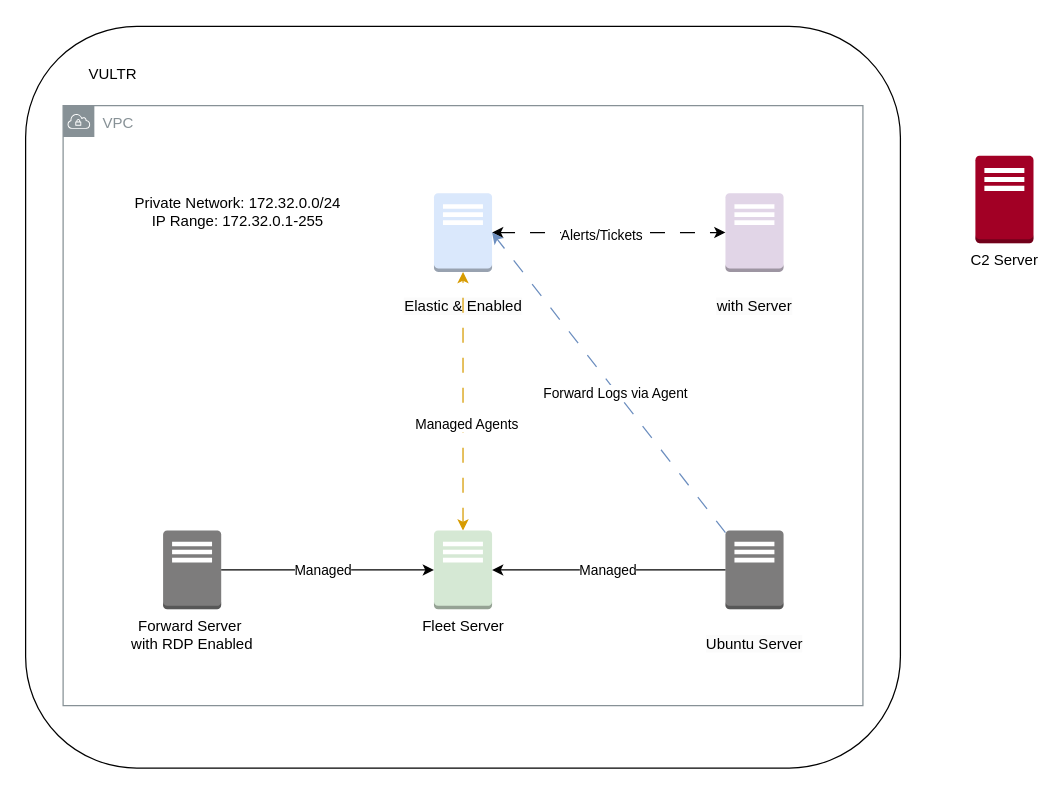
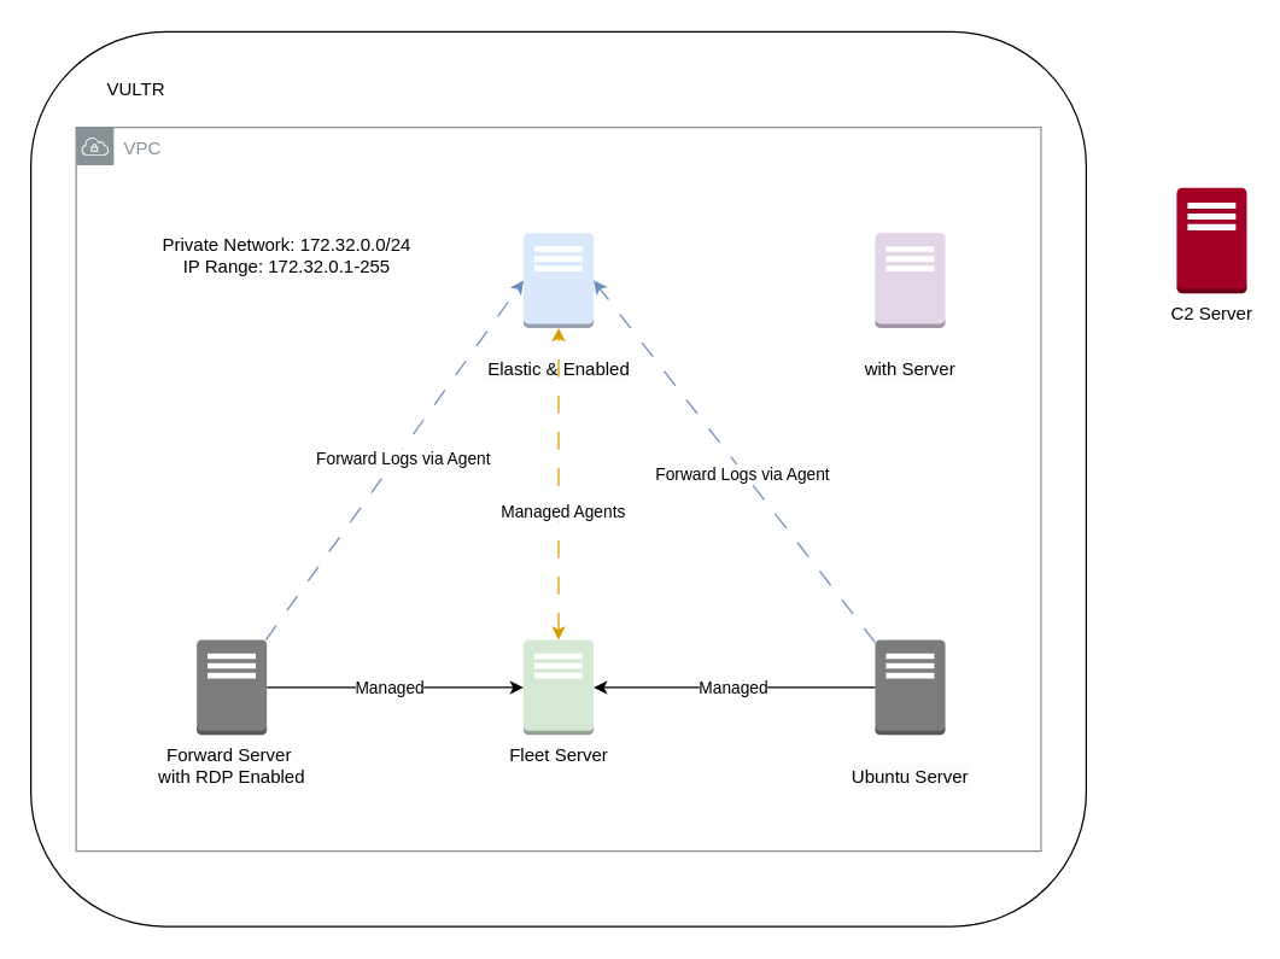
- <mxCell id="17" style="edgeStyle=orthogonalEdgeStyle;rounded=0;orthogonalLoop=1;jettySize=auto;html=1;entryX=0;entryY=0.5;entryDx=0;entryDy=0;entryPerimeter=0;endArrow=classic;endFill=1;dashed=1;dashPattern=12 12;startArrow=classic;startFill=1;" edge="1" parent="1" source="4" target="10"><mxGeometry relative="1" as="geometry" /></mxCell>
- <mxCell id="18" value="Alerts/Tickets" style="edgeLabel;html=1;align=center;verticalAlign=middle;resizable=0;points=[];" vertex="1" connectable="0" parent="17"><mxGeometry x="-0.069" y="-2" relative="1" as="geometry"><mxPoint as="offset" /></mxGeometry></mxCell>
+ <mxCell id="19" style="rounded=0;orthogonalLoop=1;jettySize=auto;html=1;entryX=0;entryY=0.5;entryDx=0;entryDy=0;entryPerimeter=0;fillColor=#dae8fc;strokeColor=#6c8ebf;dashed=1;dashPattern=12 12;" edge="1" parent="1" source="5" target="4"><mxGeometry relative="1" as="geometry" /></mxCell>
+ <mxCell id="20" value="Forward Logs via Agent" style="edgeLabel;html=1;align=center;verticalAlign=middle;resizable=0;points=[];" vertex="1" connectable="0" parent="19"><mxGeometry x="0.028" y="-3" relative="1" as="geometry"><mxPoint as="offset" /></mxGeometry></mxCell>
